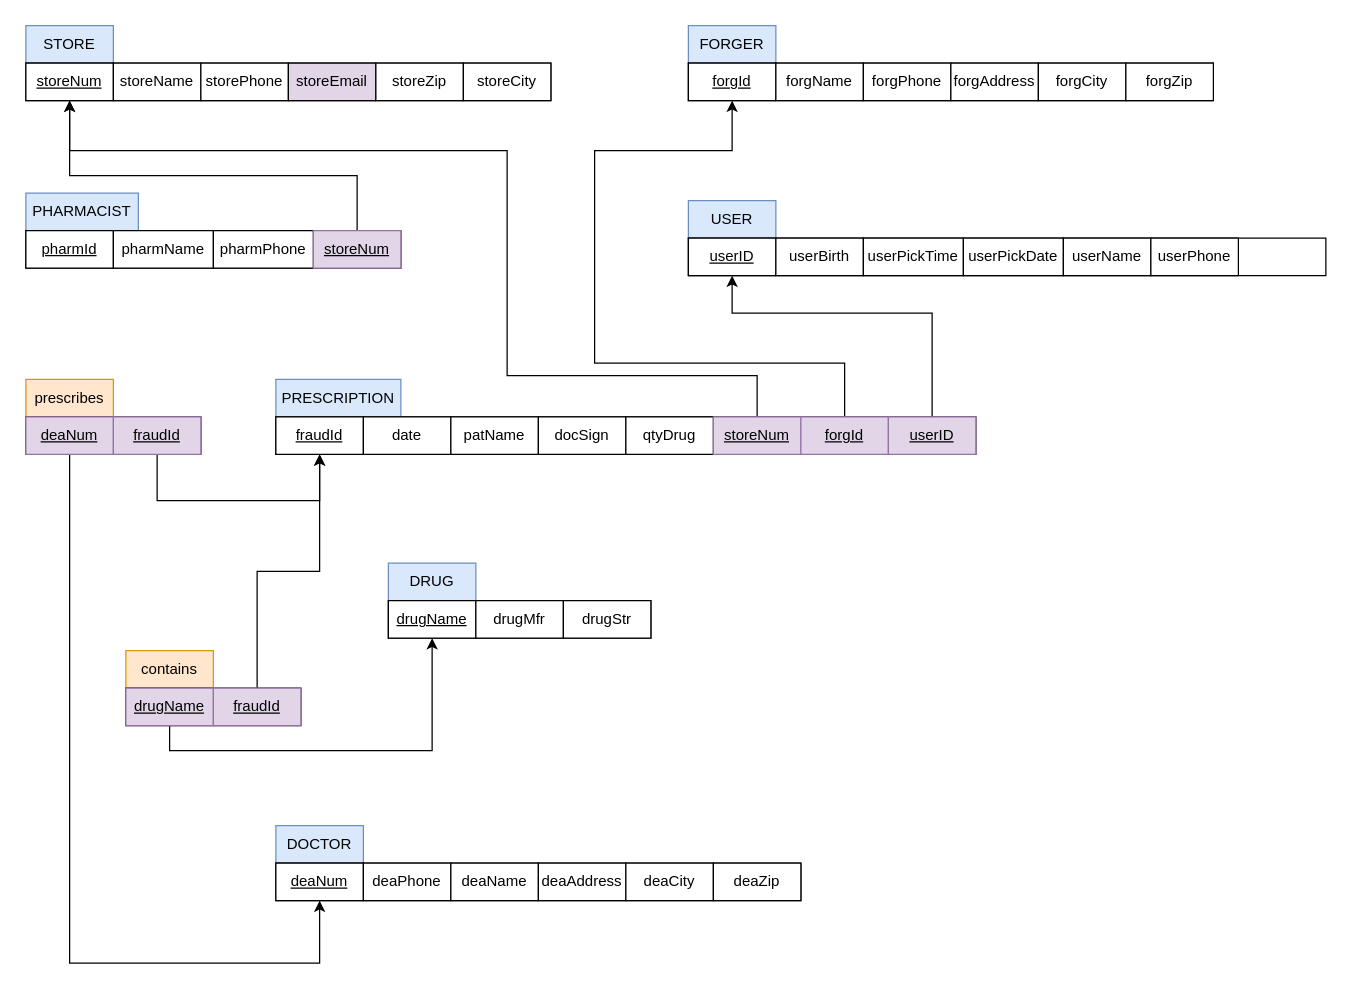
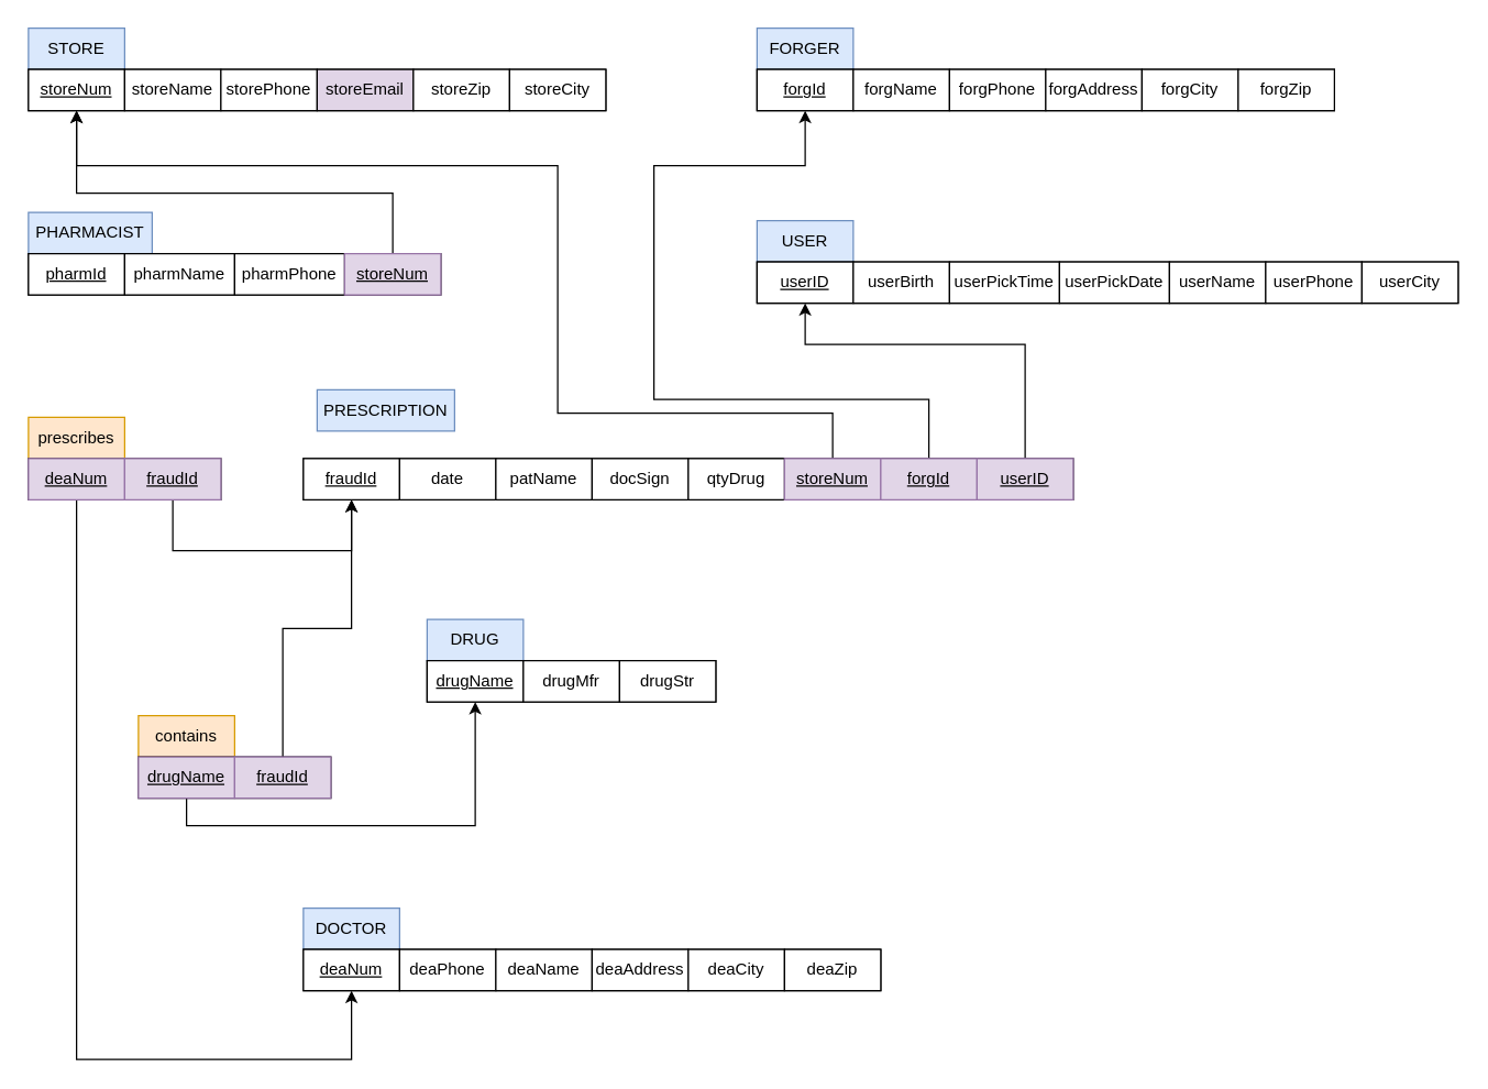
+ <mxCell id="55" value="userCity" style="rounded=0;whiteSpace=wrap;html=1;" vertex="1" parent="1"><mxGeometry x="990" y="190" width="70" height="30" as="geometry" /></mxCell>
- <mxCell id="25" value="PRESCRIPTION" style="rounded=0;whiteSpace=wrap;html=1;fillColor=#dae8fc;strokeColor=#6c8ebf;" vertex="1" parent="1"><mxGeometry x="220" y="303" width="100" height="30" as="geometry" /></mxCell>
+ <mxCell id="25" value="PRESCRIPTION" style="rounded=0;whiteSpace=wrap;html=1;fillColor=#dae8fc;strokeColor=#6c8ebf;" vertex="1" parent="1"><mxGeometry x="230" y="283" width="100" height="30" as="geometry" /></mxCell>
